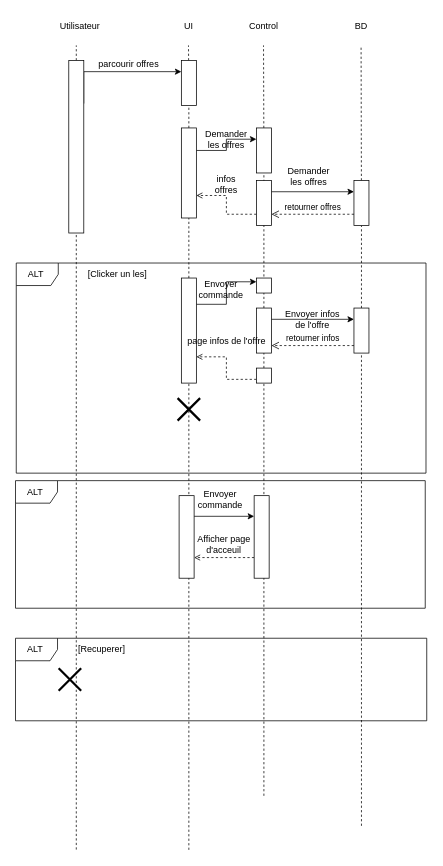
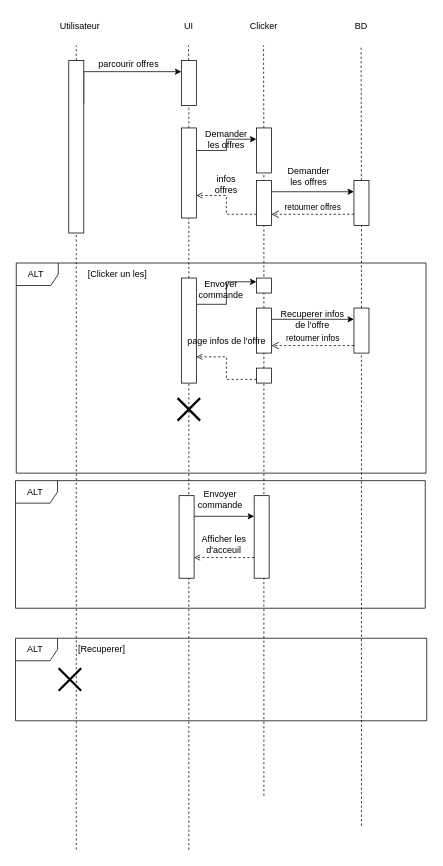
- <mxCell id="4" value="Control" style="text;html=1;align=center;verticalAlign=middle;whiteSpace=wrap;rounded=0;" parent="1" vertex="1"><mxGeometry x="321" y="20" width="60" height="30" as="geometry" /></mxCell>
+ <mxCell id="4" value="Clicker" style="text;html=1;align=center;verticalAlign=middle;whiteSpace=wrap;rounded=0;" parent="1" vertex="1"><mxGeometry x="321" y="20" width="60" height="30" as="geometry" /></mxCell>
- <mxCell id="42" value="Envoyer infos de l'offre" style="text;html=1;align=center;verticalAlign=middle;whiteSpace=wrap;rounded=0;" parent="1" vertex="1"><mxGeometry x="371" y="400" width="90" height="50" as="geometry" /></mxCell>
+ <mxCell id="42" value="Recuperer infos de l'offre" style="text;html=1;align=center;verticalAlign=middle;whiteSpace=wrap;rounded=0;" parent="1" vertex="1"><mxGeometry x="371" y="400" width="90" height="50" as="geometry" /></mxCell>
- <mxCell id="55" value="Afficher page d'acceuil" style="text;html=1;align=center;verticalAlign=middle;whiteSpace=wrap;rounded=0;" vertex="1" parent="1"><mxGeometry x="248" y="710" width="100" height="30" as="geometry" /></mxCell>
+ <mxCell id="55" value="Afficher les d'acceuil" style="text;html=1;align=center;verticalAlign=middle;whiteSpace=wrap;rounded=0;" vertex="1" parent="1"><mxGeometry x="248" y="710" width="100" height="30" as="geometry" /></mxCell>
